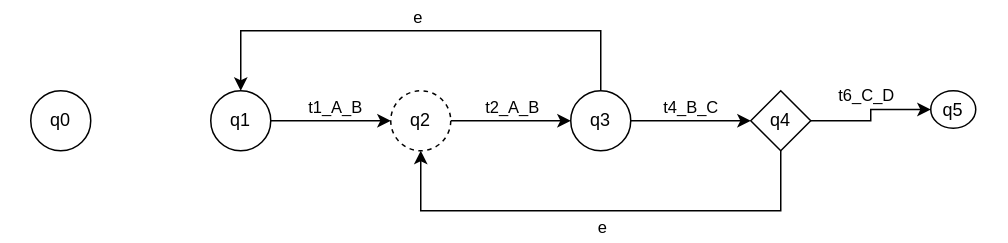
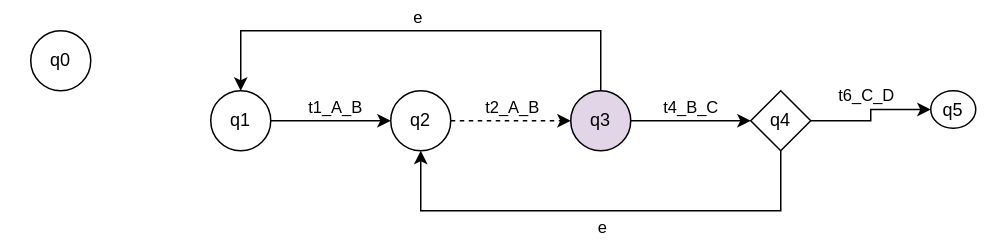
- <mxCell id="13" value="q0" style="ellipse;whiteSpace=wrap;html=1;aspect=fixed;" parent="1" vertex="1"><mxGeometry x="20" y="60" width="40" height="40" as="geometry" /></mxCell>
+ <mxCell id="13" value="q0" style="ellipse;whiteSpace=wrap;html=1;aspect=fixed;" parent="1" vertex="1"><mxGeometry x="20" y="20" width="40" height="40" as="geometry" /></mxCell>
- <mxCell id="7" value="q2" style="ellipse;whiteSpace=wrap;html=1;aspect=fixed;dashed=1;" parent="1" vertex="1"><mxGeometry x="260" y="60" width="40" height="40" as="geometry" /></mxCell>
+ <mxCell id="7" value="q2" style="ellipse;whiteSpace=wrap;html=1;aspect=fixed;" parent="1" vertex="1"><mxGeometry x="260" y="60" width="40" height="40" as="geometry" /></mxCell>
- <mxCell id="5" style="rounded=0;orthogonalLoop=1;jettySize=auto;html=1;" parent="1" source="7" target="12" edge="1"><mxGeometry relative="1" as="geometry"><Array as="points" /></mxGeometry></mxCell>
+ <mxCell id="5" style="rounded=0;orthogonalLoop=1;jettySize=auto;html=1;dashed=1;" parent="1" source="7" target="12" edge="1"><mxGeometry relative="1" as="geometry"><Array as="points" /></mxGeometry></mxCell>
- <mxCell id="12" value="q3" style="ellipse;whiteSpace=wrap;html=1;aspect=fixed;" parent="1" vertex="1"><mxGeometry x="380" y="60" width="40" height="40" as="geometry" /></mxCell>
+ <mxCell id="12" value="q3" style="ellipse;whiteSpace=wrap;html=1;aspect=fixed;fillColor=#e1d5e7;" parent="1" vertex="1"><mxGeometry x="380" y="60" width="40" height="40" as="geometry" /></mxCell>
